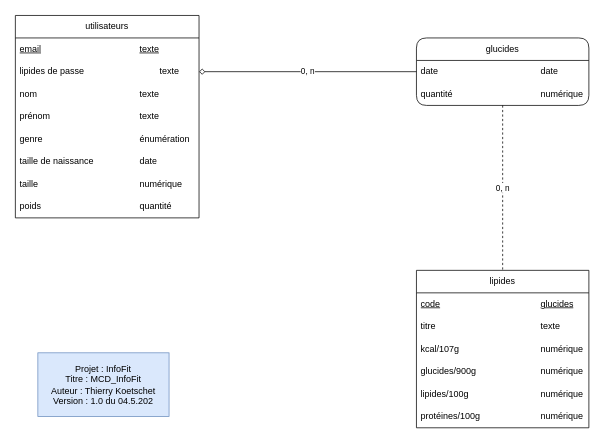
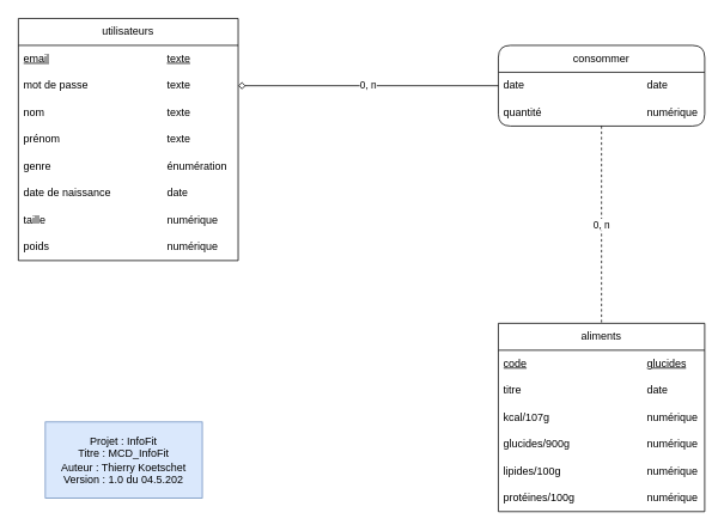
- <mxCell id="21" value="glucides" style="swimlane;fontStyle=0;childLayout=stackLayout;horizontal=1;startSize=30;horizontalStack=0;resizeParent=1;resizeParentMax=0;resizeLast=0;collapsible=1;marginBottom=0;whiteSpace=wrap;html=1;rounded=1;" parent="1" vertex="1"><mxGeometry x="555" y="50" width="230" height="90" as="geometry" /></mxCell>
+ <mxCell id="21" value="consommer" style="swimlane;fontStyle=0;childLayout=stackLayout;horizontal=1;startSize=30;horizontalStack=0;resizeParent=1;resizeParentMax=0;resizeLast=0;collapsible=1;marginBottom=0;whiteSpace=wrap;html=1;rounded=1;" parent="1" vertex="1"><mxGeometry x="555" y="50" width="230" height="90" as="geometry" /></mxCell>
- <mxCell id="11" value="lipides de passe&lt;span style=&quot;white-space: pre;&quot;&gt;&#09;&lt;span style=&quot;white-space: pre;&quot;&gt;&#09;&lt;/span&gt;&lt;/span&gt;&lt;span style=&quot;white-space: pre;&quot;&gt;&#09;&lt;/span&gt;&lt;span style=&quot;white-space: pre;&quot;&gt;&#09;&lt;/span&gt;texte" style="text;strokeColor=none;fillColor=none;align=left;verticalAlign=middle;spacingLeft=4;spacingRight=4;overflow=hidden;points=[[0,0.5],[1,0.5]];portConstraint=eastwest;rotatable=0;whiteSpace=wrap;html=1;fontStyle=0" parent="9" vertex="1"><mxGeometry y="60" width="245" height="30" as="geometry" /></mxCell>
+ <mxCell id="11" value="mot de passe&lt;span style=&quot;white-space: pre;&quot;&gt;&#09;&lt;span style=&quot;white-space: pre;&quot;&gt;&#09;&lt;/span&gt;&lt;/span&gt;&lt;span style=&quot;white-space: pre;&quot;&gt;&#09;&lt;/span&gt;&lt;span style=&quot;white-space: pre;&quot;&gt;&#09;&lt;/span&gt;texte" style="text;strokeColor=none;fillColor=none;align=left;verticalAlign=middle;spacingLeft=4;spacingRight=4;overflow=hidden;points=[[0,0.5],[1,0.5]];portConstraint=eastwest;rotatable=0;whiteSpace=wrap;html=1;fontStyle=0" parent="9" vertex="1"><mxGeometry y="60" width="245" height="30" as="geometry" /></mxCell>
- <mxCell id="15" value="taille de naissance&lt;span style=&quot;white-space: pre;&quot;&gt;&lt;span style=&quot;white-space: pre;&quot;&gt;&#09;&lt;/span&gt;&lt;/span&gt;&lt;span style=&quot;white-space: pre;&quot;&gt;&#09;&lt;/span&gt;&lt;span style=&quot;white-space: pre;&quot;&gt;&#09;&lt;/span&gt;date" style="text;strokeColor=none;fillColor=none;align=left;verticalAlign=middle;spacingLeft=4;spacingRight=4;overflow=hidden;points=[[0,0.5],[1,0.5]];portConstraint=eastwest;rotatable=0;whiteSpace=wrap;html=1;fontStyle=0" parent="9" vertex="1"><mxGeometry y="180" width="245" height="30" as="geometry" /></mxCell>
+ <mxCell id="15" value="date de naissance&lt;span style=&quot;white-space: pre;&quot;&gt;&lt;span style=&quot;white-space: pre;&quot;&gt;&#09;&lt;/span&gt;&lt;/span&gt;&lt;span style=&quot;white-space: pre;&quot;&gt;&#09;&lt;/span&gt;&lt;span style=&quot;white-space: pre;&quot;&gt;&#09;&lt;/span&gt;date" style="text;strokeColor=none;fillColor=none;align=left;verticalAlign=middle;spacingLeft=4;spacingRight=4;overflow=hidden;points=[[0,0.5],[1,0.5]];portConstraint=eastwest;rotatable=0;whiteSpace=wrap;html=1;fontStyle=0" parent="9" vertex="1"><mxGeometry y="180" width="245" height="30" as="geometry" /></mxCell>
- <mxCell id="17" value="poids&lt;span style=&quot;white-space: pre;&quot;&gt;&#09;&lt;/span&gt;&lt;span style=&quot;white-space: pre;&quot;&gt;&#09;&lt;/span&gt;&lt;span style=&quot;white-space: pre;&quot;&gt;&#09;&lt;/span&gt;&lt;span style=&quot;white-space: pre;&quot;&gt;&#09;&lt;/span&gt;&lt;span style=&quot;white-space: pre;&quot;&gt;&#09;&lt;/span&gt;quantité" style="text;strokeColor=none;fillColor=none;align=left;verticalAlign=middle;spacingLeft=4;spacingRight=4;overflow=hidden;points=[[0,0.5],[1,0.5]];portConstraint=eastwest;rotatable=0;whiteSpace=wrap;html=1;fontStyle=0" parent="9" vertex="1"><mxGeometry y="240" width="245" height="30" as="geometry" /></mxCell>
+ <mxCell id="17" value="poids&lt;span style=&quot;white-space: pre;&quot;&gt;&#09;&lt;/span&gt;&lt;span style=&quot;white-space: pre;&quot;&gt;&#09;&lt;/span&gt;&lt;span style=&quot;white-space: pre;&quot;&gt;&#09;&lt;/span&gt;&lt;span style=&quot;white-space: pre;&quot;&gt;&#09;&lt;/span&gt;&lt;span style=&quot;white-space: pre;&quot;&gt;&#09;&lt;/span&gt;numérique" style="text;strokeColor=none;fillColor=none;align=left;verticalAlign=middle;spacingLeft=4;spacingRight=4;overflow=hidden;points=[[0,0.5],[1,0.5]];portConstraint=eastwest;rotatable=0;whiteSpace=wrap;html=1;fontStyle=0" parent="9" vertex="1"><mxGeometry y="240" width="245" height="30" as="geometry" /></mxCell>
- <mxCell id="2" value="lipides" style="swimlane;fontStyle=0;childLayout=stackLayout;horizontal=1;startSize=30;horizontalStack=0;resizeParent=1;resizeParentMax=0;resizeLast=0;collapsible=1;marginBottom=0;whiteSpace=wrap;html=1;" parent="1" vertex="1"><mxGeometry x="555" y="360" width="230" height="210" as="geometry" /></mxCell>
+ <mxCell id="2" value="aliments" style="swimlane;fontStyle=0;childLayout=stackLayout;horizontal=1;startSize=30;horizontalStack=0;resizeParent=1;resizeParentMax=0;resizeLast=0;collapsible=1;marginBottom=0;whiteSpace=wrap;html=1;" parent="1" vertex="1"><mxGeometry x="555" y="360" width="230" height="210" as="geometry" /></mxCell>
- <mxCell id="4" value="titre&lt;span style=&quot;white-space: pre;&quot;&gt;&#09;&lt;/span&gt;&lt;span style=&quot;white-space: pre;&quot;&gt;&#09;&lt;/span&gt;&lt;span style=&quot;white-space: pre;&quot;&gt;&#09;&lt;/span&gt;&lt;span style=&quot;white-space: pre;&quot;&gt;&#09;&lt;/span&gt;&lt;span style=&quot;white-space: pre;&quot;&gt;&#09;&lt;/span&gt;&lt;span style=&quot;white-space: pre;&quot;&gt;&#09;&lt;/span&gt;texte" style="text;strokeColor=none;fillColor=none;align=left;verticalAlign=middle;spacingLeft=4;spacingRight=4;overflow=hidden;points=[[0,0.5],[1,0.5]];portConstraint=eastwest;rotatable=0;whiteSpace=wrap;html=1;fontStyle=0" parent="2" vertex="1"><mxGeometry y="60" width="230" height="30" as="geometry" /></mxCell>
+ <mxCell id="4" value="titre&lt;span style=&quot;white-space: pre;&quot;&gt;&#09;&lt;/span&gt;&lt;span style=&quot;white-space: pre;&quot;&gt;&#09;&lt;/span&gt;&lt;span style=&quot;white-space: pre;&quot;&gt;&#09;&lt;/span&gt;&lt;span style=&quot;white-space: pre;&quot;&gt;&#09;&lt;/span&gt;&lt;span style=&quot;white-space: pre;&quot;&gt;&#09;&lt;/span&gt;&lt;span style=&quot;white-space: pre;&quot;&gt;&#09;&lt;/span&gt;date" style="text;strokeColor=none;fillColor=none;align=left;verticalAlign=middle;spacingLeft=4;spacingRight=4;overflow=hidden;points=[[0,0.5],[1,0.5]];portConstraint=eastwest;rotatable=0;whiteSpace=wrap;html=1;fontStyle=0" parent="2" vertex="1"><mxGeometry y="60" width="230" height="30" as="geometry" /></mxCell>
